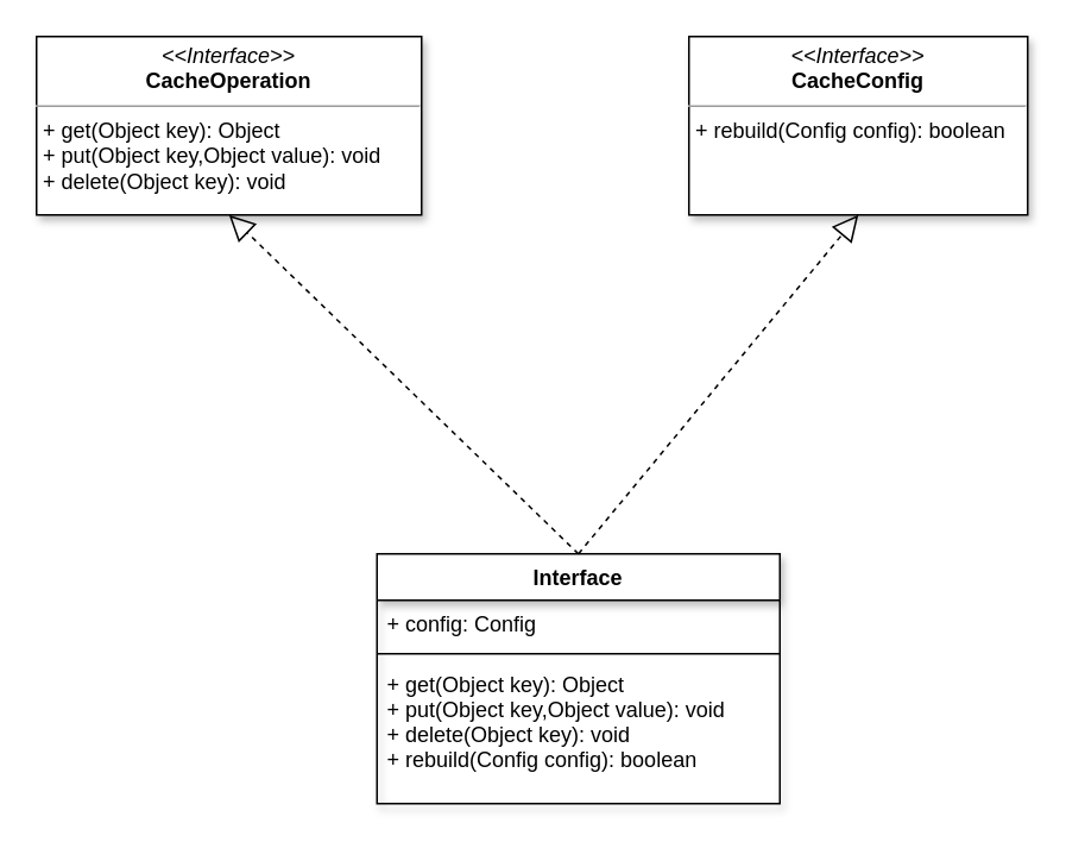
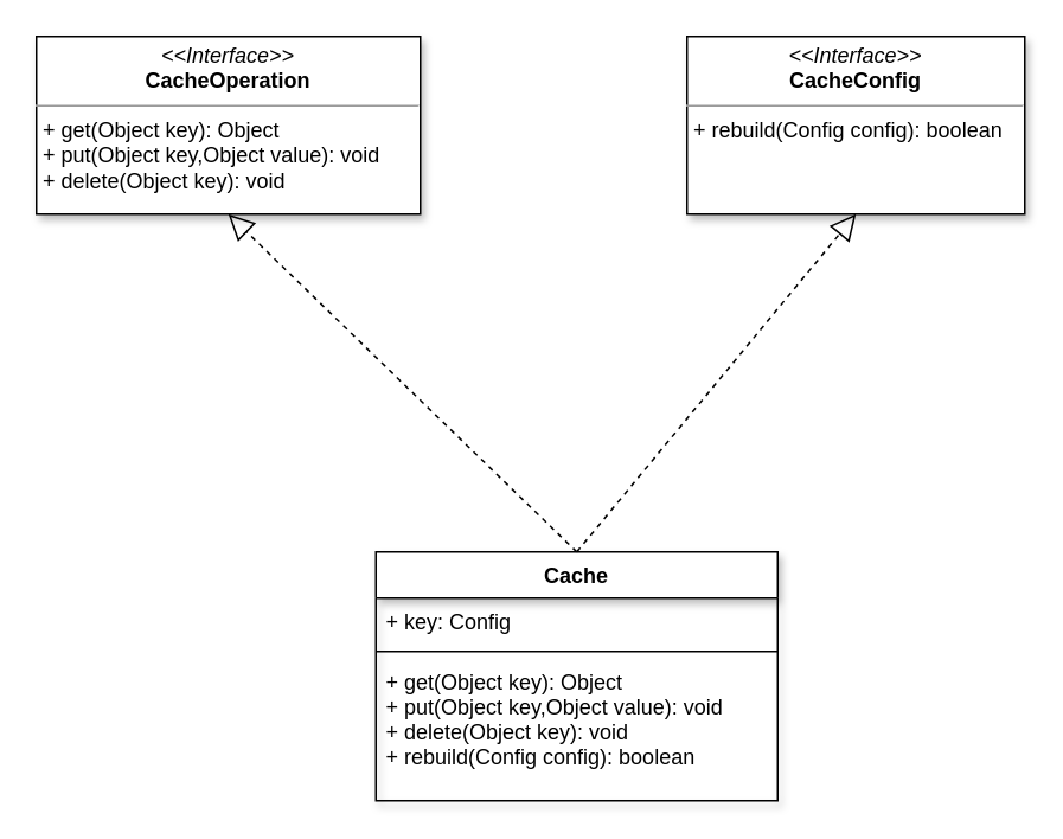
- <mxCell id="4" value="Interface" style="swimlane;fontStyle=1;align=center;verticalAlign=top;childLayout=stackLayout;horizontal=1;startSize=26;horizontalStack=0;resizeParent=1;resizeParentMax=0;resizeLast=0;collapsible=1;marginBottom=0;rounded=0;shadow=1;glass=0;sketch=0;" vertex="1" parent="1"><mxGeometry x="211" y="310" width="226" height="140" as="geometry" /></mxCell>
+ <mxCell id="4" value="Cache" style="swimlane;fontStyle=1;align=center;verticalAlign=top;childLayout=stackLayout;horizontal=1;startSize=26;horizontalStack=0;resizeParent=1;resizeParentMax=0;resizeLast=0;collapsible=1;marginBottom=0;rounded=0;shadow=1;glass=0;sketch=0;" vertex="1" parent="1"><mxGeometry x="211" y="310" width="226" height="140" as="geometry" /></mxCell>
- <mxCell id="5" value="+ config: Config" style="text;strokeColor=none;fillColor=none;align=left;verticalAlign=top;spacingLeft=4;spacingRight=4;overflow=hidden;rotatable=0;points=[[0,0.5],[1,0.5]];portConstraint=eastwest;" vertex="1" parent="4"><mxGeometry y="26" width="226" height="26" as="geometry" /></mxCell>
+ <mxCell id="5" value="+ key: Config" style="text;strokeColor=none;fillColor=none;align=left;verticalAlign=top;spacingLeft=4;spacingRight=4;overflow=hidden;rotatable=0;points=[[0,0.5],[1,0.5]];portConstraint=eastwest;" vertex="1" parent="4"><mxGeometry y="26" width="226" height="26" as="geometry" /></mxCell>
